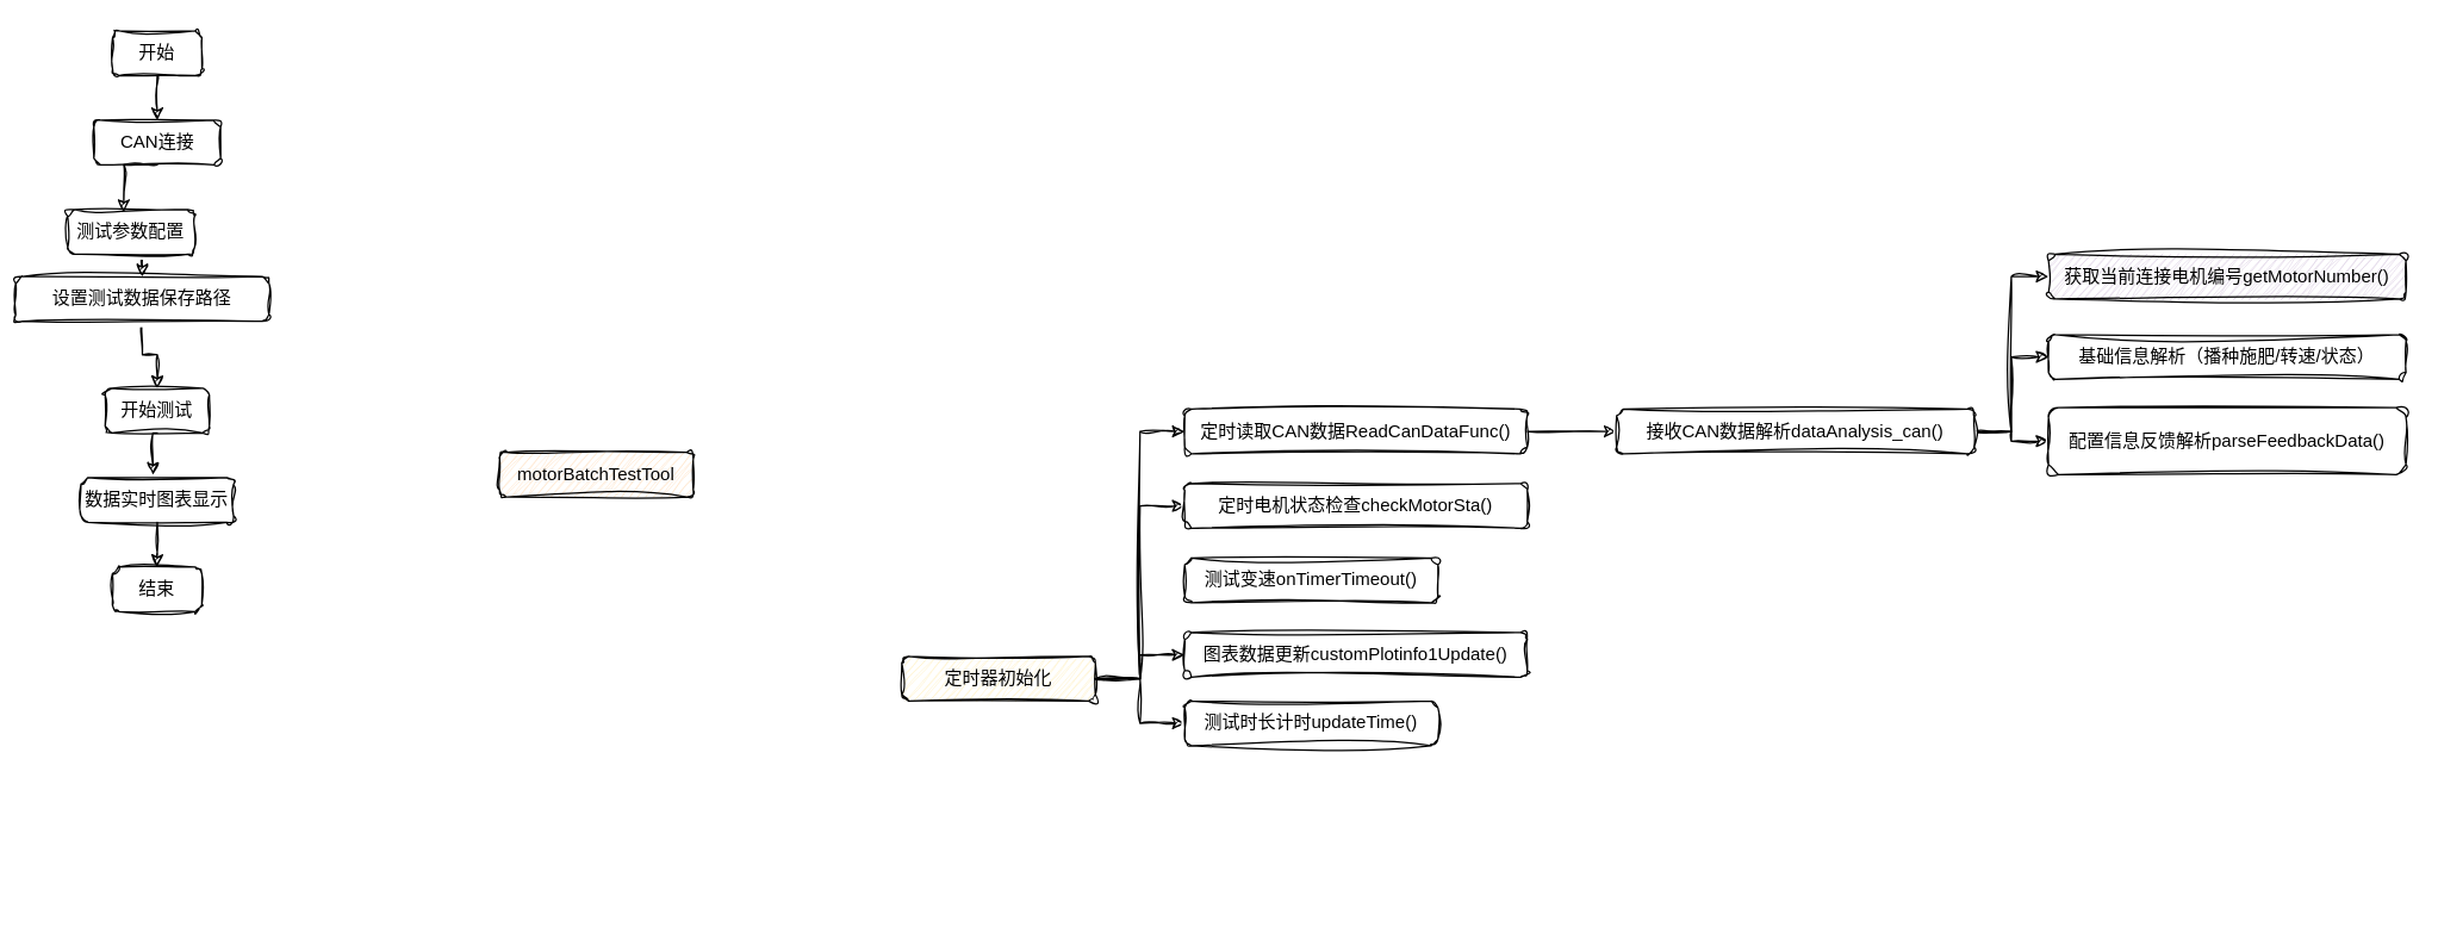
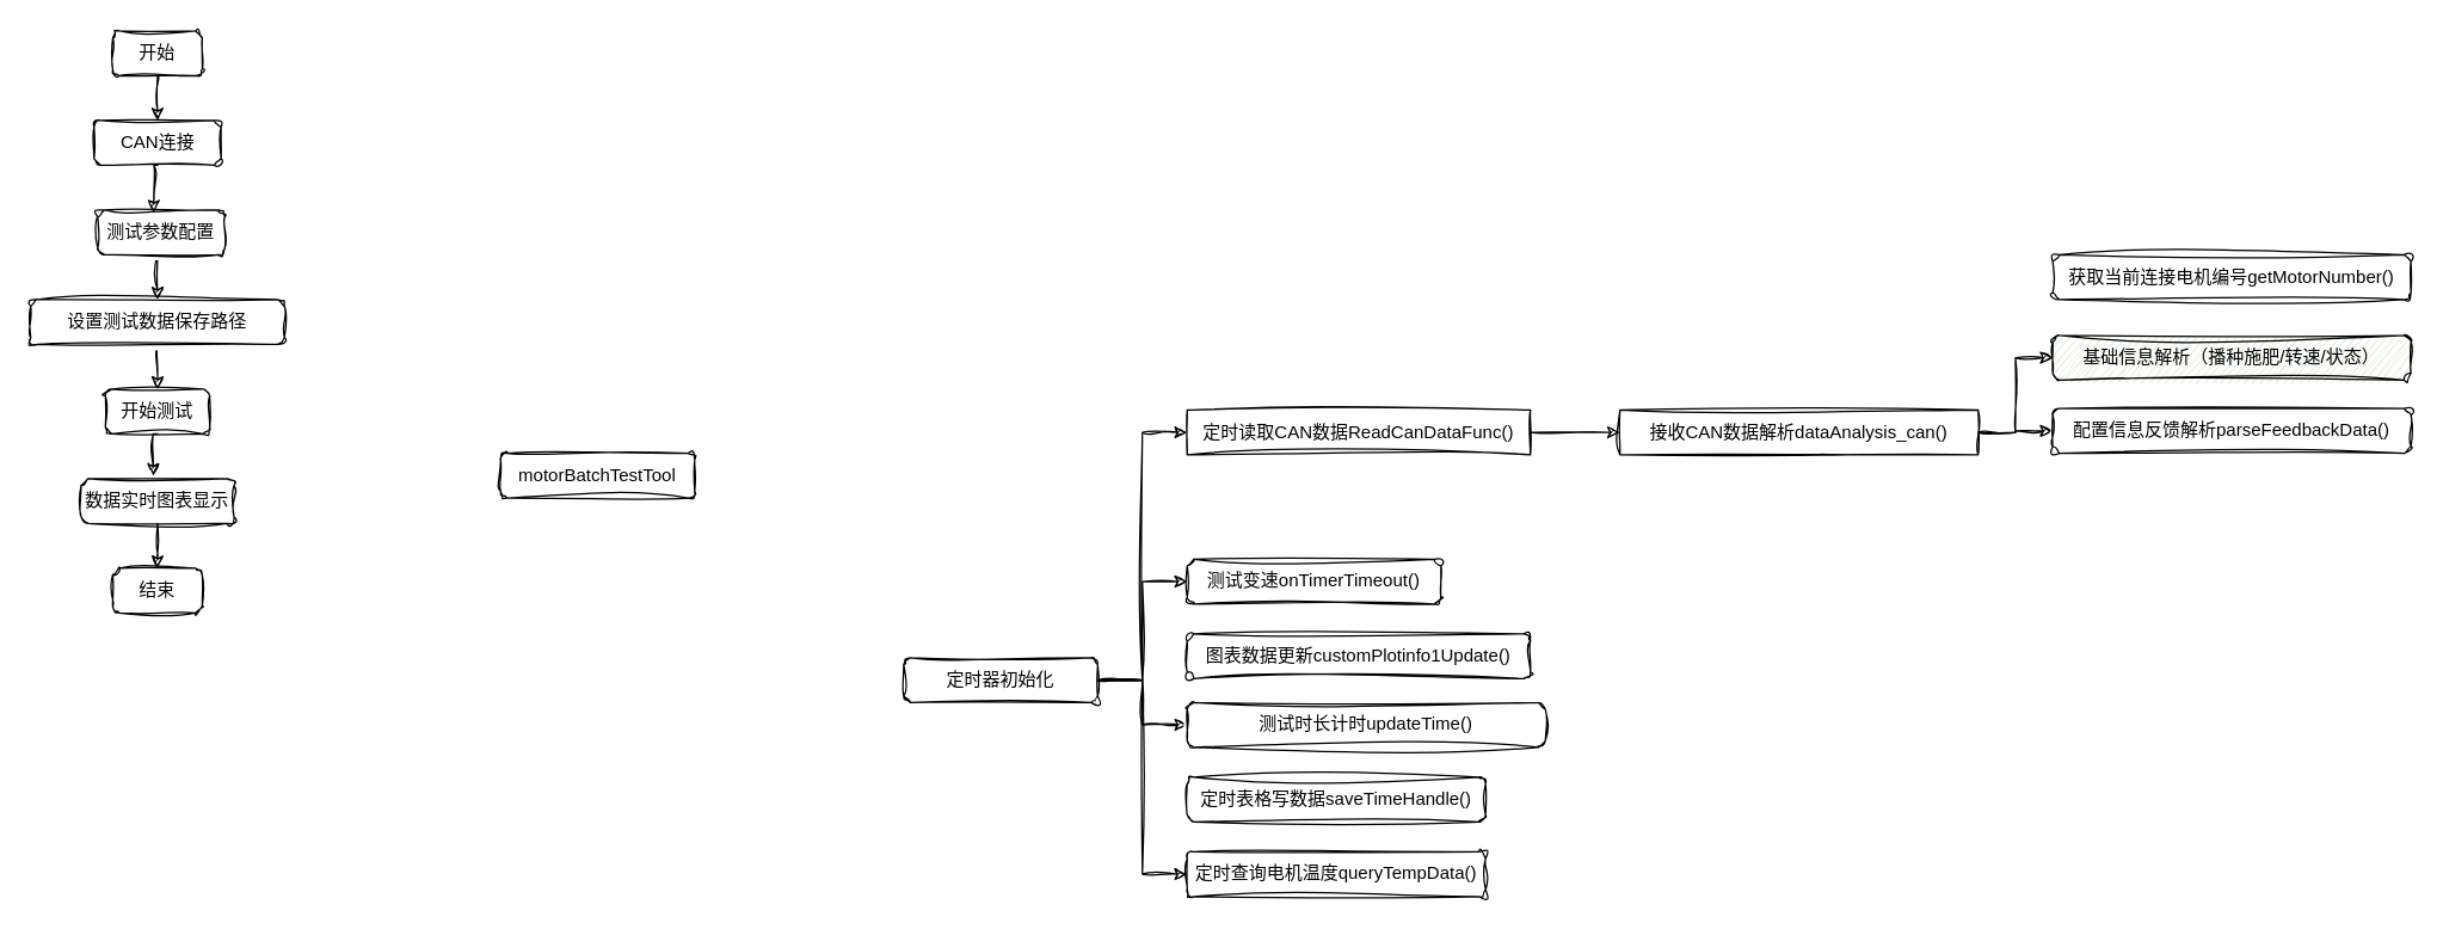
- <mxCell id="6" value="测试参数配置" style="rounded=1;whiteSpace=wrap;html=1;labelBackgroundColor=none;sketch=1;curveFitting=1;jiggle=2;" vertex="1" parent="1"><mxGeometry x="45" y="140" width="85.14" height="30" as="geometry" /></mxCell>
+ <mxCell id="6" value="测试参数配置" style="rounded=1;whiteSpace=wrap;html=1;labelBackgroundColor=none;sketch=1;curveFitting=1;jiggle=2;" vertex="1" parent="1"><mxGeometry x="65" y="140" width="85.14" height="30" as="geometry" /></mxCell>
- <mxCell id="34" value="&lt;div&gt;获取当前连接电机编号getMotorNumber()&lt;/div&gt;" style="rounded=1;whiteSpace=wrap;html=1;labelBackgroundColor=none;sketch=1;curveFitting=1;jiggle=2;fillColor=#e1d5e7;" vertex="1" parent="1"><mxGeometry x="1375" y="170" width="240" height="30" as="geometry" /></mxCell>
+ <mxCell id="34" value="&lt;div&gt;获取当前连接电机编号getMotorNumber()&lt;/div&gt;" style="rounded=1;whiteSpace=wrap;html=1;labelBackgroundColor=none;sketch=1;curveFitting=1;jiggle=2;" vertex="1" parent="1"><mxGeometry x="1375" y="170" width="240" height="30" as="geometry" /></mxCell>
- <mxCell id="9" value="设置测试数据保存路径" style="rounded=1;whiteSpace=wrap;html=1;labelBackgroundColor=none;sketch=1;curveFitting=1;jiggle=2;" vertex="1" parent="1"><mxGeometry x="10.09" y="185" width="170" height="30" as="geometry" /></mxCell>
+ <mxCell id="9" value="设置测试数据保存路径" style="rounded=1;whiteSpace=wrap;html=1;labelBackgroundColor=none;sketch=1;curveFitting=1;jiggle=2;" vertex="1" parent="1"><mxGeometry x="20.09" y="200" width="170" height="30" as="geometry" /></mxCell>
- <mxCell id="26" style="edgeStyle=orthogonalEdgeStyle;rounded=0;sketch=1;hachureGap=4;jiggle=2;curveFitting=1;orthogonalLoop=1;jettySize=auto;html=1;exitX=1;exitY=0.5;exitDx=0;exitDy=0;entryX=0;entryY=0.5;entryDx=0;entryDy=0;fontFamily=Architects Daughter;fontSource=https%3A%2F%2Ffonts.googleapis.com%2Fcss%3Ffamily%3DArchitects%2BDaughter;" edge="1" parent="1" source="27" target="34"><mxGeometry relative="1" as="geometry" /></mxCell>
- <mxCell id="31" value="&lt;div&gt;基础信息解析（播种施肥/转速/状态）&lt;/div&gt;" style="rounded=1;whiteSpace=wrap;html=1;labelBackgroundColor=none;sketch=1;curveFitting=1;jiggle=2;" vertex="1" parent="1"><mxGeometry x="1375" y="224" width="240" height="30" as="geometry" /></mxCell>
+ <mxCell id="31" value="&lt;div&gt;基础信息解析（播种施肥/转速/状态）&lt;/div&gt;" style="rounded=1;whiteSpace=wrap;html=1;labelBackgroundColor=none;sketch=1;curveFitting=1;jiggle=2;fillColor=#d5e8d4;" vertex="1" parent="1"><mxGeometry x="1375" y="224" width="240" height="30" as="geometry" /></mxCell>
- <mxCell id="23" value="定时读取CAN数据ReadCanDataFunc()" style="rounded=1;whiteSpace=wrap;html=1;labelBackgroundColor=none;sketch=1;curveFitting=1;jiggle=2;" vertex="1" parent="1"><mxGeometry x="795" y="274" width="230" height="30" as="geometry" /></mxCell>
+ <mxCell id="23" value="定时读取CAN数据ReadCanDataFunc()" style="whiteSpace=wrap;html=1;labelBackgroundColor=none;sketch=1;curveFitting=1;jiggle=2;rounded=0;" vertex="1" parent="1"><mxGeometry x="795" y="274" width="230" height="30" as="geometry" /></mxCell>
- <mxCell id="27" value="&lt;div&gt;接收CAN数据解析dataAnalysis_can()&lt;/div&gt;" style="rounded=1;whiteSpace=wrap;html=1;labelBackgroundColor=none;sketch=1;curveFitting=1;jiggle=2;" vertex="1" parent="1"><mxGeometry x="1085" y="274" width="240" height="30" as="geometry" /></mxCell>
+ <mxCell id="27" value="&lt;div&gt;接收CAN数据解析dataAnalysis_can()&lt;/div&gt;" style="whiteSpace=wrap;html=1;labelBackgroundColor=none;sketch=1;curveFitting=1;jiggle=2;rounded=0;" vertex="1" parent="1"><mxGeometry x="1085" y="274" width="240" height="30" as="geometry" /></mxCell>
- <mxCell id="32" value="&lt;div&gt;配置信息反馈解析parseFeedbackData()&lt;/div&gt;" style="rounded=1;whiteSpace=wrap;html=1;labelBackgroundColor=none;sketch=1;curveFitting=1;jiggle=2;" vertex="1" parent="1"><mxGeometry x="1375" y="273" width="240" height="45" as="geometry" /></mxCell>
+ <mxCell id="32" value="&lt;div&gt;配置信息反馈解析parseFeedbackData()&lt;/div&gt;" style="rounded=1;whiteSpace=wrap;html=1;labelBackgroundColor=none;sketch=1;curveFitting=1;jiggle=2;" vertex="1" parent="1"><mxGeometry x="1375" y="273" width="240" height="30" as="geometry" /></mxCell>
- <mxCell id="35" value="motorBatchTestTool" style="rounded=1;whiteSpace=wrap;html=1;labelBackgroundColor=none;sketch=1;curveFitting=1;jiggle=2;fillColor=#ffe6cc;" vertex="1" parent="1"><mxGeometry x="335" y="303" width="130" height="30" as="geometry" /></mxCell>
+ <mxCell id="35" value="motorBatchTestTool" style="rounded=1;whiteSpace=wrap;html=1;labelBackgroundColor=none;sketch=1;curveFitting=1;jiggle=2;" vertex="1" parent="1"><mxGeometry x="335" y="303" width="130" height="30" as="geometry" /></mxCell>
- <mxCell id="16" style="edgeStyle=orthogonalEdgeStyle;rounded=0;sketch=1;hachureGap=4;jiggle=2;curveFitting=1;orthogonalLoop=1;jettySize=auto;html=1;exitX=1;exitY=0.5;exitDx=0;exitDy=0;entryX=0;entryY=0.5;entryDx=0;entryDy=0;fontFamily=Architects Daughter;fontSource=https%3A%2F%2Ffonts.googleapis.com%2Fcss%3Ffamily%3DArchitects%2BDaughter;" edge="1" parent="1" source="21" target="28"><mxGeometry relative="1" as="geometry" /></mxCell>
- <mxCell id="28" value="定时电机状态检查checkMotorSta()" style="rounded=1;whiteSpace=wrap;html=1;labelBackgroundColor=none;sketch=1;curveFitting=1;jiggle=2;" vertex="1" parent="1"><mxGeometry x="795" y="324" width="230" height="30" as="geometry" /></mxCell>
+ <mxCell id="17" style="edgeStyle=orthogonalEdgeStyle;rounded=0;sketch=1;hachureGap=4;jiggle=2;curveFitting=1;orthogonalLoop=1;jettySize=auto;html=1;exitX=1;exitY=0.5;exitDx=0;exitDy=0;entryX=0;entryY=0.5;entryDx=0;entryDy=0;fontFamily=Architects Daughter;fontSource=https%3A%2F%2Ffonts.googleapis.com%2Fcss%3Ffamily%3DArchitects%2BDaughter;" edge="1" parent="1" source="21" target="29"><mxGeometry relative="1" as="geometry" /></mxCell>
- <mxCell id="18" style="edgeStyle=orthogonalEdgeStyle;rounded=0;sketch=1;hachureGap=4;jiggle=2;curveFitting=1;orthogonalLoop=1;jettySize=auto;html=1;exitX=1;exitY=0.5;exitDx=0;exitDy=0;entryX=0;entryY=0.5;entryDx=0;entryDy=0;fontFamily=Architects Daughter;fontSource=https%3A%2F%2Ffonts.googleapis.com%2Fcss%3Ffamily%3DArchitects%2BDaughter;" edge="1" parent="1" source="21" target="30"><mxGeometry relative="1" as="geometry" /></mxCell>
- <mxCell id="21" value="定时器初始化" style="rounded=1;whiteSpace=wrap;html=1;labelBackgroundColor=none;sketch=1;curveFitting=1;jiggle=2;fillColor=#fff2cc;" vertex="1" parent="1"><mxGeometry x="605" y="440" width="130" height="30" as="geometry" /></mxCell>
+ <mxCell id="21" value="定时器初始化" style="rounded=1;whiteSpace=wrap;html=1;labelBackgroundColor=none;sketch=1;curveFitting=1;jiggle=2;" vertex="1" parent="1"><mxGeometry x="605" y="440" width="130" height="30" as="geometry" /></mxCell>
- <mxCell id="33" value="测试时长计时updateTime()" style="rounded=1;whiteSpace=wrap;html=1;labelBackgroundColor=none;sketch=1;curveFitting=1;jiggle=2;" vertex="1" parent="1"><mxGeometry x="795" y="470" width="170" height="30" as="geometry" /></mxCell>
+ <mxCell id="33" value="测试时长计时updateTime()" style="rounded=1;whiteSpace=wrap;html=1;labelBackgroundColor=none;sketch=1;curveFitting=1;jiggle=2;" vertex="1" parent="1"><mxGeometry x="795" y="470" width="240" height="30" as="geometry" /></mxCell>
+ <mxCell id="36" value="定时表格写数据saveTimeHandle()" style="rounded=1;whiteSpace=wrap;html=1;labelBackgroundColor=none;sketch=1;curveFitting=1;jiggle=2;" vertex="1" parent="1"><mxGeometry x="795" y="520" width="200" height="30" as="geometry" /></mxCell>
+ <mxCell id="20" style="edgeStyle=orthogonalEdgeStyle;rounded=0;sketch=1;hachureGap=4;jiggle=2;curveFitting=1;orthogonalLoop=1;jettySize=auto;html=1;exitX=1;exitY=0.5;exitDx=0;exitDy=0;entryX=0;entryY=0.5;entryDx=0;entryDy=0;fontFamily=Architects Daughter;fontSource=https%3A%2F%2Ffonts.googleapis.com%2Fcss%3Ffamily%3DArchitects%2BDaughter;" edge="1" parent="1" source="21" target="37"><mxGeometry relative="1" as="geometry" /></mxCell>
+ <mxCell id="37" value="定时查询电机温度queryTempData()" style="rounded=1;whiteSpace=wrap;html=1;labelBackgroundColor=none;sketch=1;curveFitting=1;jiggle=2;" vertex="1" parent="1"><mxGeometry x="795" y="570" width="200" height="30" as="geometry" /></mxCell>
